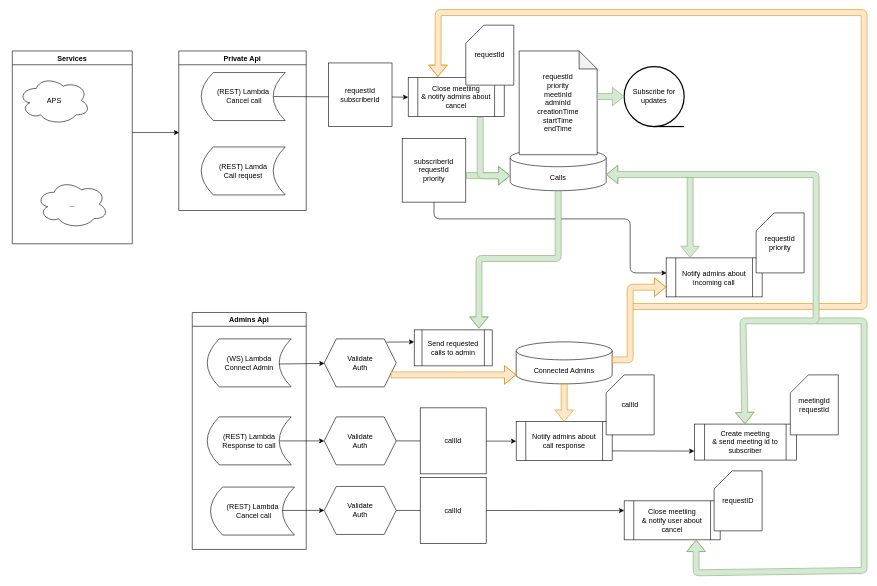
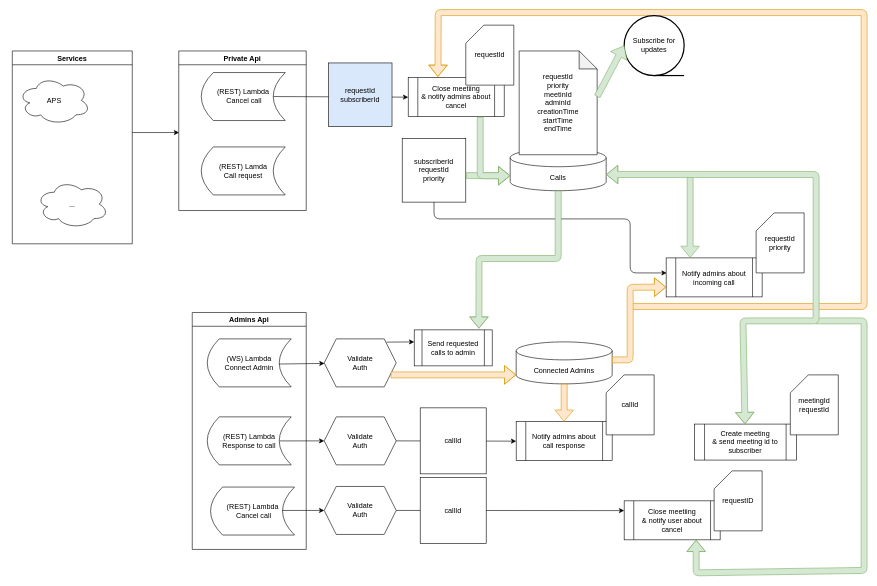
- <mxCell id="40" value="requestId&lt;br&gt;subscriberId" style="whiteSpace=wrap;html=1;aspect=fixed;" vertex="1" parent="1"><mxGeometry x="547" y="104" width="106" height="106" as="geometry" /></mxCell>
+ <mxCell id="40" value="requestId&lt;br&gt;subscriberId" style="whiteSpace=wrap;html=1;aspect=fixed;fillColor=#dae8fc;" vertex="1" parent="1"><mxGeometry x="547" y="104" width="106" height="106" as="geometry" /></mxCell>
- <mxCell id="51" value="Subscribe for&lt;br&gt;updates" style="strokeWidth=2;html=1;shape=mxgraph.flowchart.sequential_data;whiteSpace=wrap;fillColor=#ffffff;" vertex="1" parent="1"><mxGeometry x="1040" y="110" width="100" height="100" as="geometry" /></mxCell>
+ <mxCell id="51" value="Subscribe for&lt;br&gt;updates" style="strokeWidth=2;html=1;shape=mxgraph.flowchart.sequential_data;whiteSpace=wrap;fillColor=#ffffff;" vertex="1" parent="1"><mxGeometry x="1040" y="25" width="100" height="100" as="geometry" /></mxCell>
- <mxCell id="26" value="" style="endArrow=classic;html=1;exitX=1;exitY=0.75;exitDx=0;exitDy=0;entryX=0;entryY=0.75;entryDx=0;entryDy=0;" edge="1" parent="1" source="17" target="24"><mxGeometry width="50" height="50" relative="1" as="geometry"><mxPoint x="840" y="574" as="sourcePoint" /><mxPoint x="890" y="524" as="targetPoint" /></mxGeometry></mxCell>
